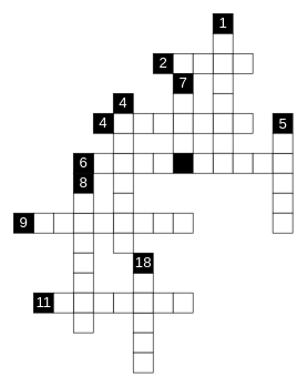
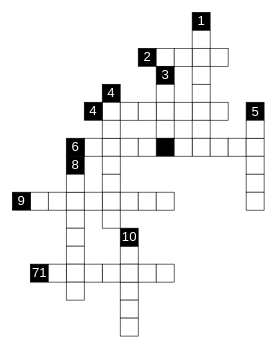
- <mxCell id="74" value="&lt;font style=&quot;font-size: 22px&quot; color=&quot;#FFFFFF&quot;&gt;7&lt;/font&gt;" style="text;html=1;align=center;verticalAlign=middle;resizable=0;points=[];autosize=1;" vertex="1" parent="1"><mxGeometry x="264" y="114.5" width="22" height="21" as="geometry" /></mxCell>
+ <mxCell id="74" value="&lt;font style=&quot;font-size: 22px&quot; color=&quot;#FFFFFF&quot;&gt;3&lt;/font&gt;" style="text;html=1;align=center;verticalAlign=middle;resizable=0;points=[];autosize=1;" vertex="1" parent="1"><mxGeometry x="264" y="114.5" width="22" height="21" as="geometry" /></mxCell>
- <mxCell id="80" value="&lt;font style=&quot;font-size: 22px&quot; color=&quot;#FFFFFF&quot;&gt;18&lt;/font&gt;" style="text;html=1;align=center;verticalAlign=middle;resizable=0;points=[];autosize=1;" vertex="1" parent="1"><mxGeometry x="198" y="384.5" width="34" height="21" as="geometry" /></mxCell>
+ <mxCell id="80" value="&lt;font style=&quot;font-size: 22px&quot; color=&quot;#FFFFFF&quot;&gt;10&lt;/font&gt;" style="text;html=1;align=center;verticalAlign=middle;resizable=0;points=[];autosize=1;" vertex="1" parent="1"><mxGeometry x="198" y="384.5" width="34" height="21" as="geometry" /></mxCell>
- <mxCell id="81" value="&lt;font style=&quot;font-size: 22px&quot; color=&quot;#FFFFFF&quot;&gt;11&lt;/font&gt;" style="text;html=1;align=center;verticalAlign=middle;resizable=0;points=[];autosize=1;" vertex="1" parent="1"><mxGeometry x="48" y="444.5" width="34" height="21" as="geometry" /></mxCell>
+ <mxCell id="81" value="&lt;font style=&quot;font-size: 22px&quot; color=&quot;#FFFFFF&quot;&gt;71&lt;/font&gt;" style="text;html=1;align=center;verticalAlign=middle;resizable=0;points=[];autosize=1;" vertex="1" parent="1"><mxGeometry x="48" y="444.5" width="34" height="21" as="geometry" /></mxCell>
